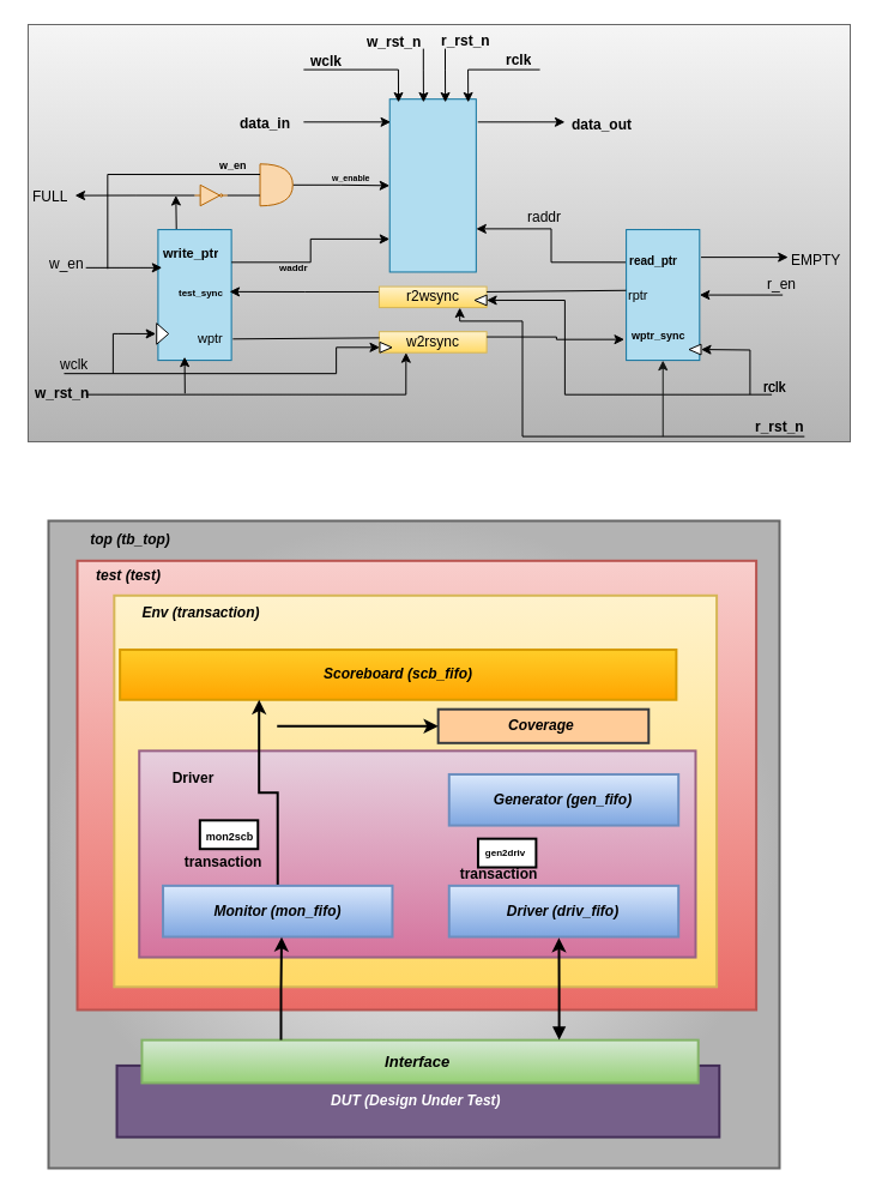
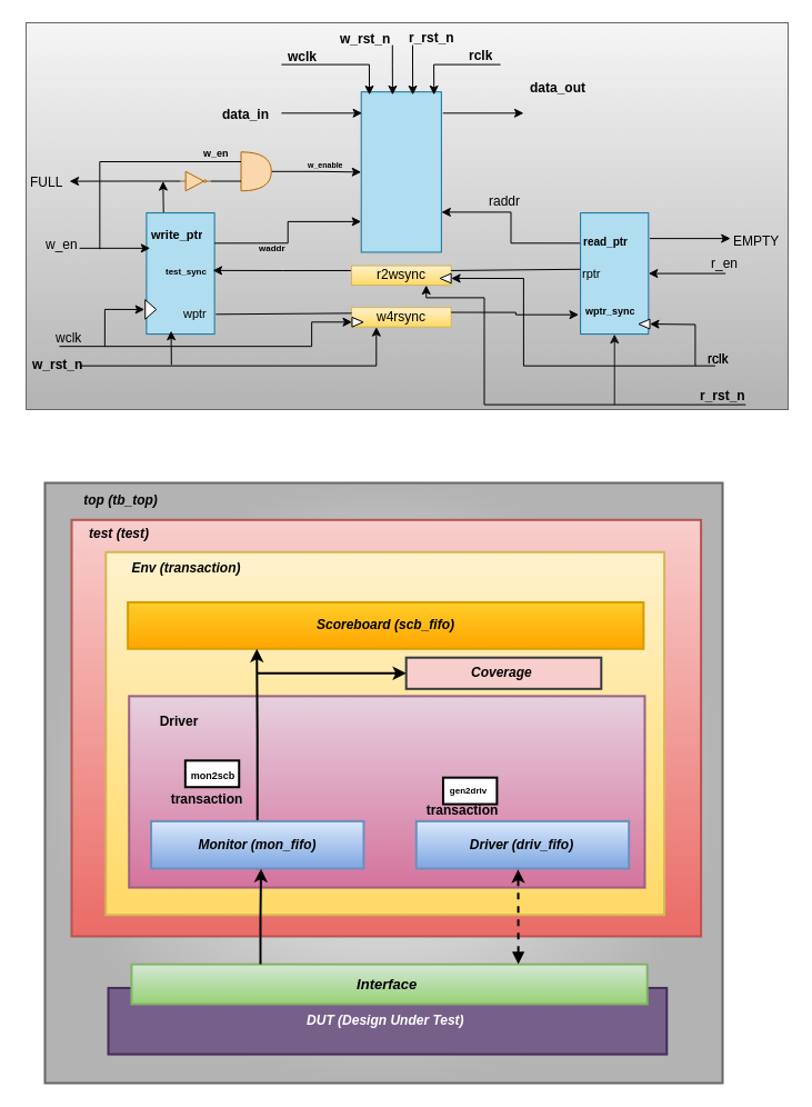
- <mxCell id="59" value="&lt;b&gt;data_out&lt;/b&gt;" style="text;strokeColor=none;fillColor=none;spacingLeft=4;spacingRight=4;overflow=hidden;rotatable=0;points=[[0,0.5],[1,0.5]];portConstraint=eastwest;fontSize=12;whiteSpace=wrap;html=1;" parent="2" vertex="1"><mxGeometry x="447.946" y="69.95" width="102.386" height="26.234" as="geometry" /></mxCell>
+ <mxCell id="59" value="&lt;b&gt;data_out&lt;/b&gt;" style="text;strokeColor=none;fillColor=none;spacingLeft=4;spacingRight=4;overflow=hidden;rotatable=0;points=[[0,0.5],[1,0.5]];portConstraint=eastwest;fontSize=12;whiteSpace=wrap;html=1;" parent="2" vertex="1"><mxGeometry x="447.946" y="44.95" width="102.386" height="26.234" as="geometry" /></mxCell>
- <mxCell id="24" value="w2rsync" style="rounded=0;whiteSpace=wrap;html=1;fillColor=#fff2cc;gradientColor=#ffd966;strokeColor=#d6b656;" parent="2" vertex="1"><mxGeometry x="292.917" y="256.191" width="89.725" height="17.487" as="geometry" /></mxCell>
+ <mxCell id="24" value="w4rsync" style="rounded=0;whiteSpace=wrap;html=1;fillColor=#fff2cc;gradientColor=#ffd966;strokeColor=#d6b656;" parent="2" vertex="1"><mxGeometry x="292.917" y="256.191" width="89.725" height="17.487" as="geometry" /></mxCell>
- <mxCell id="76" value="&lt;b&gt;&lt;i&gt;Scoreboard (scb_fifo)&lt;/i&gt;&lt;/b&gt;" style="rounded=0;whiteSpace=wrap;html=1;strokeWidth=2;fillColor=#ffcd28;gradientColor=#ffa500;strokeColor=#d79b00;" parent="70" vertex="1"><mxGeometry x="37.806" y="74.164" width="464.255" height="41.77" as="geometry" /></mxCell>
+ <mxCell id="76" value="&lt;b&gt;&lt;i&gt;Scoreboard (scb_fifo)&lt;/i&gt;&lt;/b&gt;" style="rounded=0;whiteSpace=wrap;html=1;strokeWidth=2;fillColor=#ffcd28;gradientColor=#ffa500;strokeColor=#d79b00;" parent="70" vertex="1"><mxGeometry x="52.806" y="74.164" width="464.255" height="41.77" as="geometry" /></mxCell>
- <mxCell id="77" value="&lt;b&gt;&lt;i&gt;Coverage&amp;nbsp;&lt;/i&gt;&lt;/b&gt;" style="rounded=0;whiteSpace=wrap;html=1;strokeWidth=2;fillColor=#ffcc99;strokeColor=#36393d;" parent="70" vertex="1"><mxGeometry x="303.343" y="123.879" width="175.628" height="28.133" as="geometry" /></mxCell>
+ <mxCell id="77" value="&lt;b&gt;&lt;i&gt;Coverage&amp;nbsp;&lt;/i&gt;&lt;/b&gt;" style="rounded=0;whiteSpace=wrap;html=1;strokeWidth=2;fillColor=#f8cecc;strokeColor=#36393d;" parent="70" vertex="1"><mxGeometry x="303.343" y="123.879" width="175.628" height="28.133" as="geometry" /></mxCell>
- <mxCell id="81" value="&lt;b&gt;&lt;i&gt;Generator (gen_fifo)&lt;/i&gt;&lt;/b&gt;" style="rounded=0;whiteSpace=wrap;html=1;strokeWidth=2;fillColor=#dae8fc;gradientColor=#7ea6e0;strokeColor=#6c8ebf;" parent="70" vertex="1"><mxGeometry x="312.437" y="178.163" width="191.423" height="42.623" as="geometry" /></mxCell>
- <mxCell id="84" style="edgeStyle=orthogonalEdgeStyle;rounded=0;orthogonalLoop=1;jettySize=auto;html=1;exitX=0.75;exitY=0;exitDx=0;exitDy=0;entryX=0.479;entryY=1.02;entryDx=0;entryDy=0;entryPerimeter=0;startArrow=block;startFill=1;strokeWidth=2;" parent="70" source="74" target="78" edge="1"><mxGeometry relative="1" as="geometry" /></mxCell>
+ <mxCell id="84" style="edgeStyle=orthogonalEdgeStyle;rounded=0;orthogonalLoop=1;jettySize=auto;html=1;exitX=0.75;exitY=0;exitDx=0;exitDy=0;entryX=0.479;entryY=1.02;entryDx=0;entryDy=0;entryPerimeter=0;startArrow=block;startFill=1;strokeWidth=2;dashed=1;" parent="70" source="74" target="78" edge="1"><mxGeometry relative="1" as="geometry" /></mxCell>
